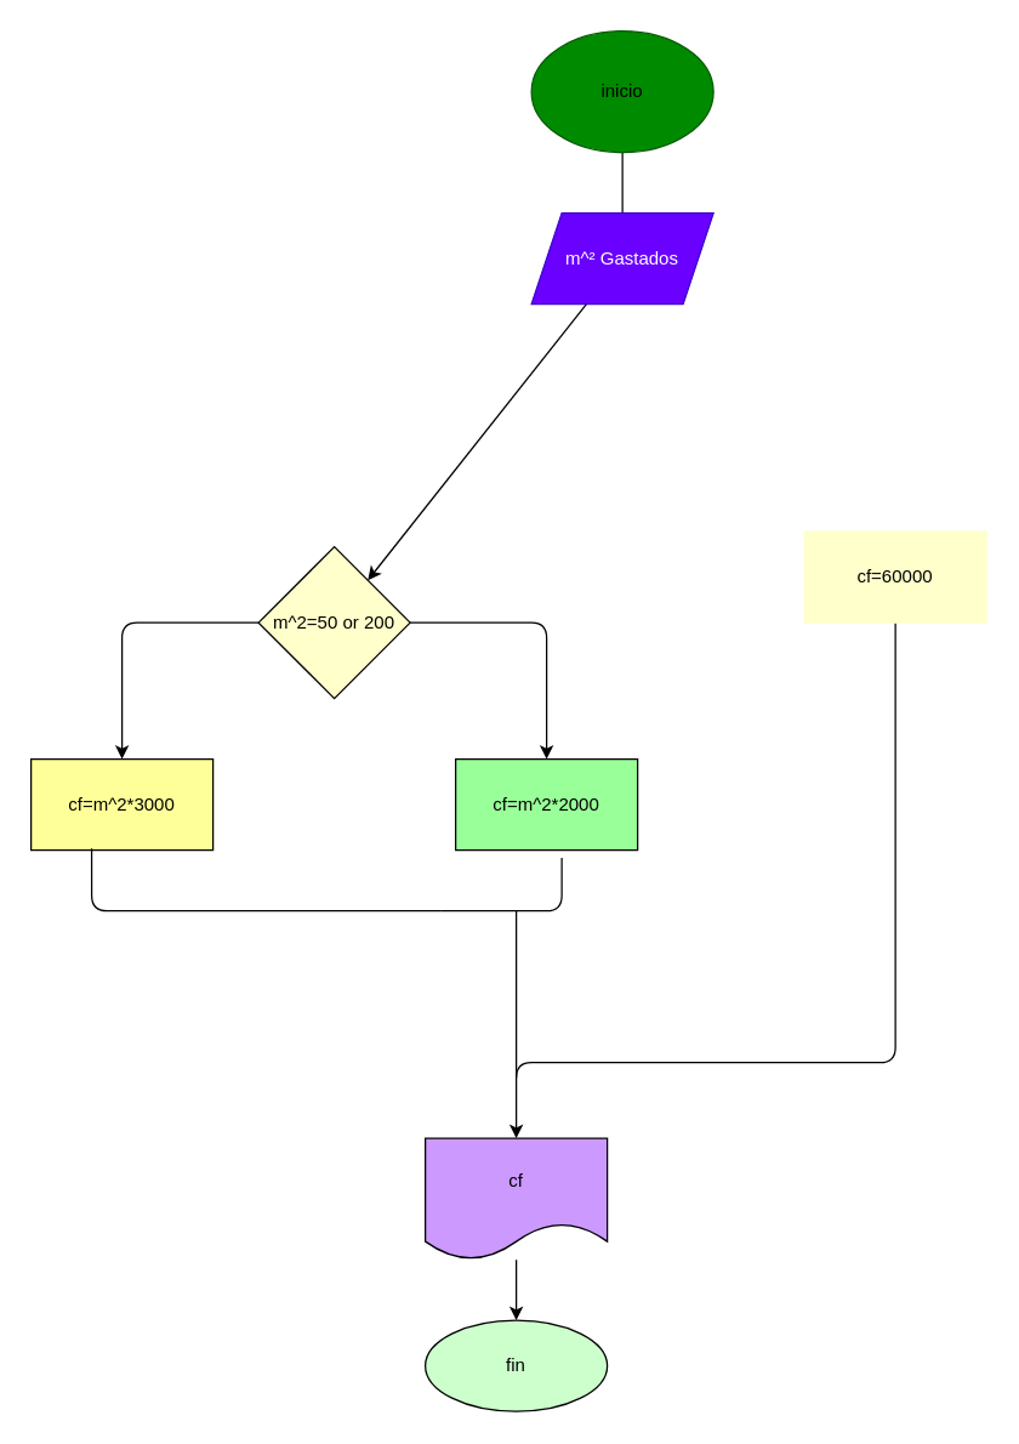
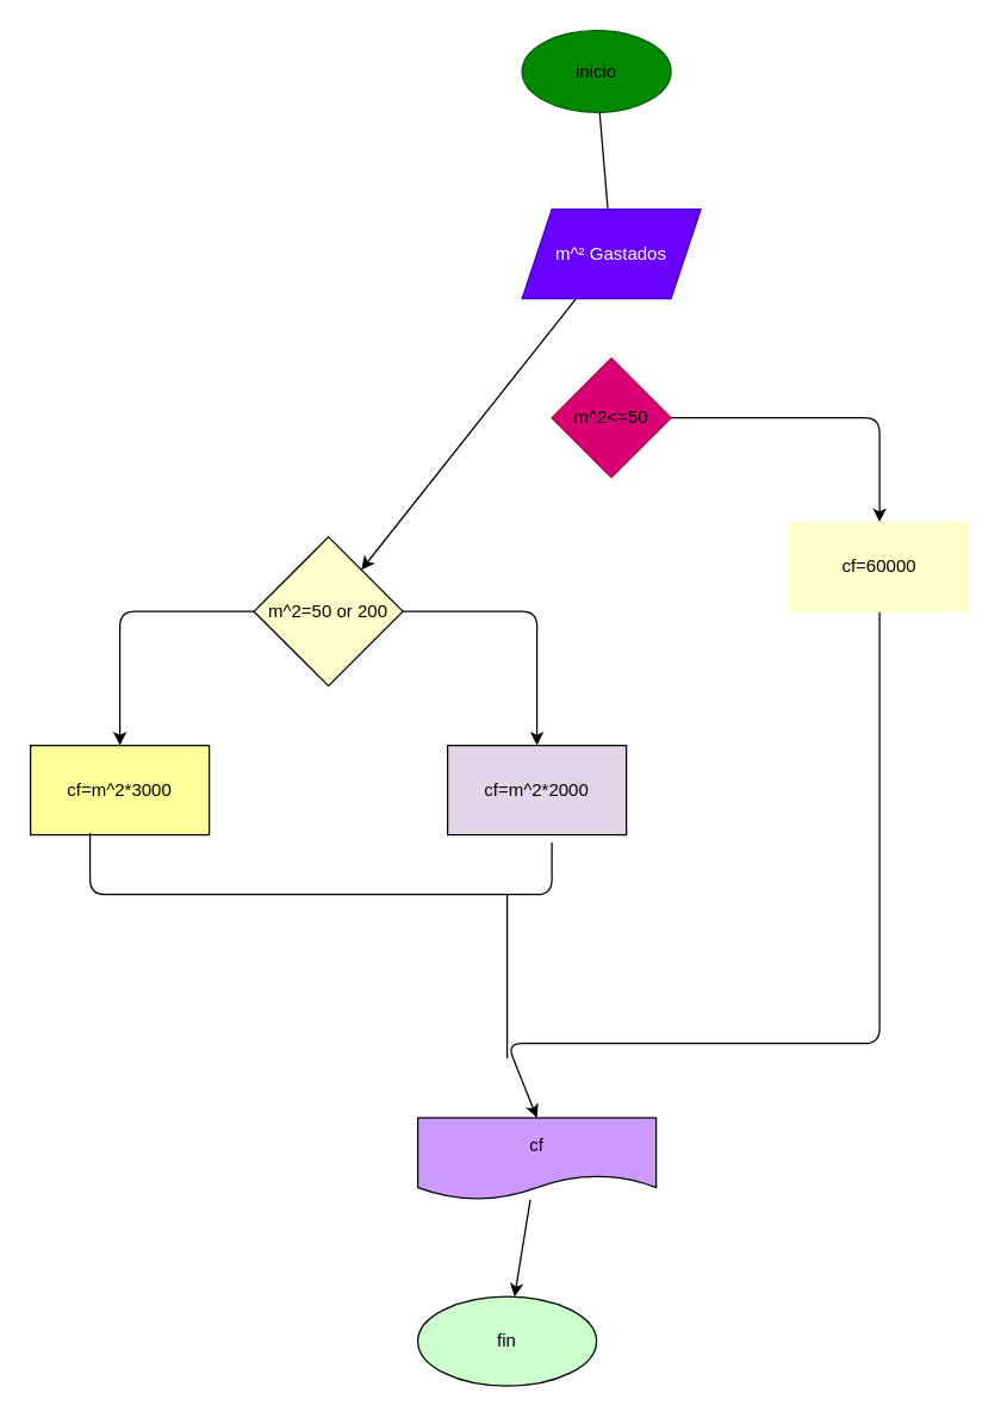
- <mxCell id="3" value="&lt;font color=&quot;#000000&quot;&gt;inicio&lt;/font&gt;" style="ellipse;whiteSpace=wrap;html=1;fillColor=#008a00;fontColor=#ffffff;strokeColor=#005700;" vertex="1" parent="1"><mxGeometry x="350" y="20" width="120" height="80" as="geometry" /></mxCell>
+ <mxCell id="3" value="&lt;font color=&quot;#000000&quot;&gt;inicio&lt;/font&gt;" style="ellipse;whiteSpace=wrap;html=1;fillColor=#008a00;fontColor=#ffffff;strokeColor=#005700;" vertex="1" parent="1"><mxGeometry x="350" y="20" width="100" height="55" as="geometry" /></mxCell>
+ <mxCell id="7" value="&lt;font color=&quot;#000000&quot;&gt;m^2&amp;lt;=50&lt;/font&gt;" style="rhombus;whiteSpace=wrap;html=1;fillColor=#d80073;fontColor=#ffffff;strokeColor=#A50040;" vertex="1" parent="1"><mxGeometry x="370" y="240" width="80" height="80" as="geometry" /></mxCell>
+ <mxCell id="6" style="edgeStyle=none;html=1;" edge="1" parent="1" source="7" target="9"><mxGeometry relative="1" as="geometry"><mxPoint x="590" y="340" as="targetPoint" /><Array as="points"><mxPoint x="590" y="280" /></Array></mxGeometry></mxCell>
- <mxCell id="14" value="&lt;font color=&quot;#000000&quot;&gt;cf=m&lt;/font&gt;&lt;span style=&quot;color: rgb(0 , 0 , 0)&quot;&gt;^2*2000&lt;/span&gt;" style="rounded=0;whiteSpace=wrap;html=1;fillColor=#99FF99;" vertex="1" parent="1"><mxGeometry x="300" y="500" width="120" height="60" as="geometry" /></mxCell>
+ <mxCell id="14" value="&lt;font color=&quot;#000000&quot;&gt;cf=m&lt;/font&gt;&lt;span style=&quot;color: rgb(0 , 0 , 0)&quot;&gt;^2*2000&lt;/span&gt;" style="rounded=0;whiteSpace=wrap;html=1;fillColor=#e1d5e7;" vertex="1" parent="1"><mxGeometry x="300" y="500" width="120" height="60" as="geometry" /></mxCell>
- <mxCell id="19" value="&lt;font color=&quot;#000000&quot;&gt;cf&lt;/font&gt;" style="shape=document;whiteSpace=wrap;html=1;boundedLbl=1;fillColor=#CC99FF;" vertex="1" parent="1"><mxGeometry x="280" y="750" width="120" height="80" as="geometry" /></mxCell>
+ <mxCell id="19" value="&lt;font color=&quot;#000000&quot;&gt;cf&lt;/font&gt;" style="shape=document;whiteSpace=wrap;html=1;boundedLbl=1;fillColor=#CC99FF;" vertex="1" parent="1"><mxGeometry x="280" y="750" width="160" height="55" as="geometry" /></mxCell>
